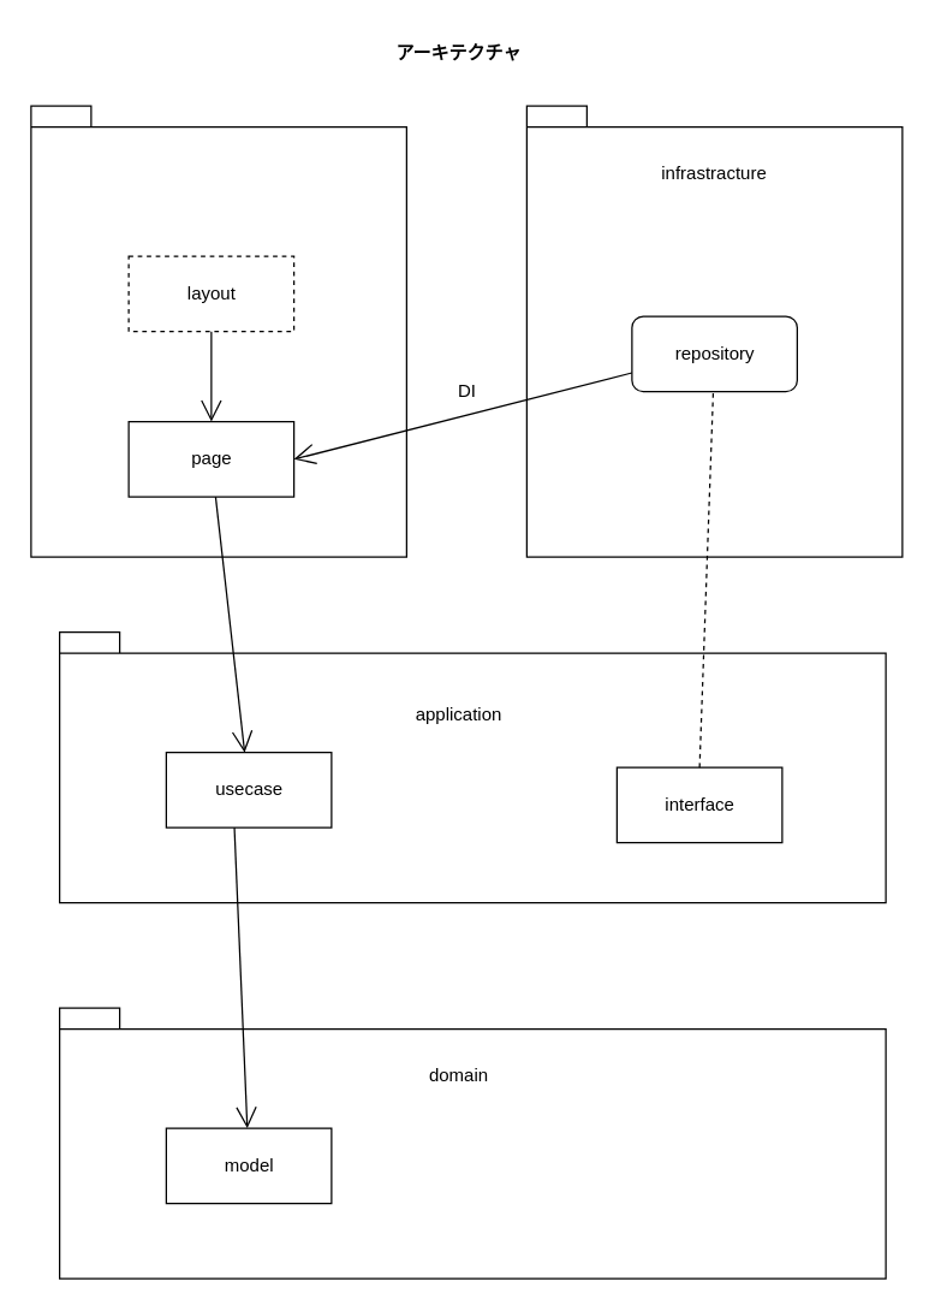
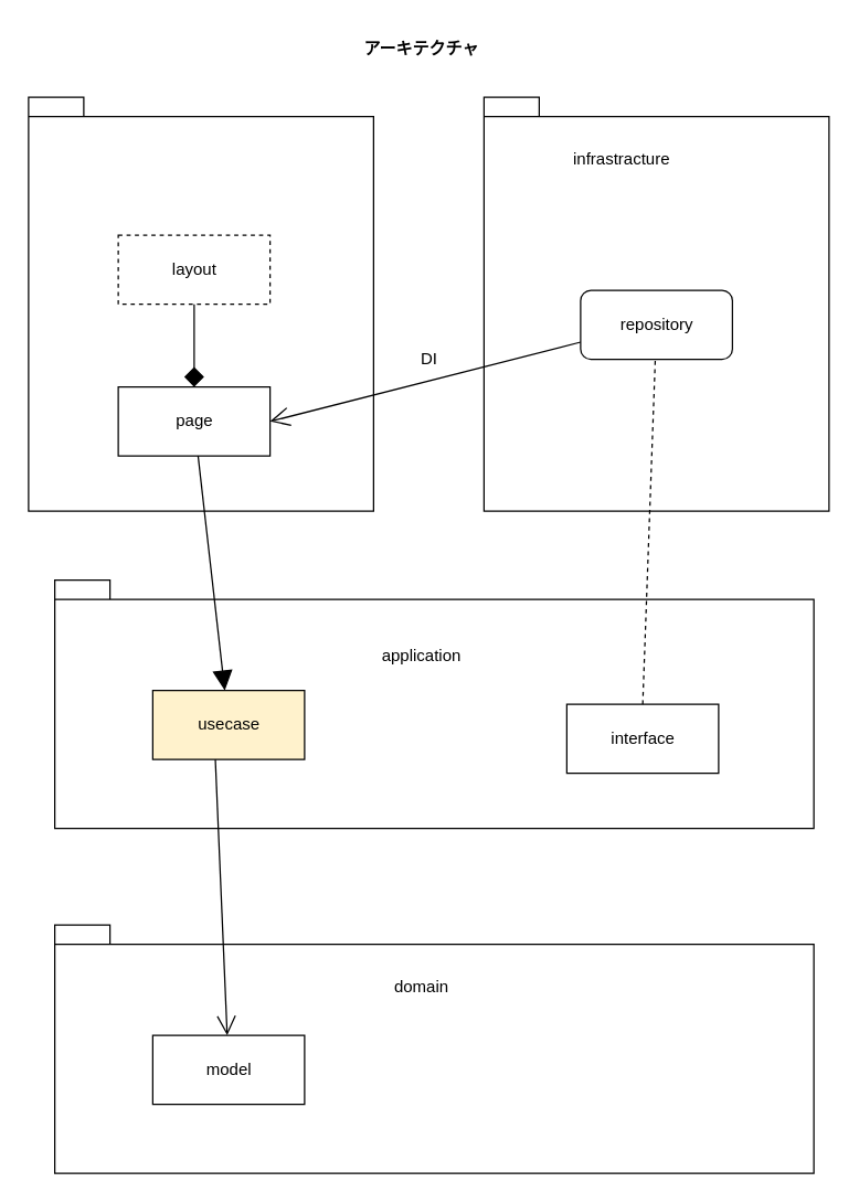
- <mxCell id="4" value="infrastracture" style="text;html=1;strokeColor=none;fillColor=none;align=center;verticalAlign=middle;whiteSpace=wrap;rounded=0;" parent="1" vertex="1"><mxGeometry x="400" y="100" width="150" height="30" as="geometry" /></mxCell>
+ <mxCell id="4" value="infrastracture" style="text;html=1;strokeColor=none;fillColor=none;align=center;verticalAlign=middle;whiteSpace=wrap;rounded=0;" parent="1" vertex="1"><mxGeometry x="375" y="100" width="150" height="30" as="geometry" /></mxCell>
- <mxCell id="17" value="" style="endArrow=open;endFill=1;endSize=12;html=1;exitX=0.5;exitY=1;exitDx=0;exitDy=0;" edge="1" parent="1" source="14" target="5"><mxGeometry width="160" relative="1" as="geometry"><mxPoint x="155.341" y="210" as="sourcePoint" /><mxPoint x="174.659" y="380" as="targetPoint" /><Array as="points" /></mxGeometry></mxCell>
+ <mxCell id="17" value="" style="endArrow=diamond;endFill=1;endSize=12;html=1;exitX=0.5;exitY=1;exitDx=0;exitDy=0;" edge="1" parent="1" source="14" target="5"><mxGeometry width="160" relative="1" as="geometry"><mxPoint x="155.341" y="210" as="sourcePoint" /><mxPoint x="174.659" y="380" as="targetPoint" /><Array as="points" /></mxGeometry></mxCell>
- <mxCell id="11" value="" style="endArrow=open;endFill=1;endSize=12;html=1;" parent="1" source="5" target="12" edge="1"><mxGeometry width="160" relative="1" as="geometry"><mxPoint x="150" y="360" as="sourcePoint" /><mxPoint x="480" y="410" as="targetPoint" /><Array as="points" /></mxGeometry></mxCell>
+ <mxCell id="11" value="" style="endArrow=block;endFill=1;endSize=12;html=1;" parent="1" source="5" target="12" edge="1"><mxGeometry width="160" relative="1" as="geometry"><mxPoint x="150" y="360" as="sourcePoint" /><mxPoint x="480" y="410" as="targetPoint" /><Array as="points" /></mxGeometry></mxCell>
- <mxCell id="12" value="usecase" style="html=1;" parent="1" vertex="1"><mxGeometry x="110" y="500" width="110" height="50" as="geometry" /></mxCell>
+ <mxCell id="12" value="usecase" style="html=1;fillColor=#fff2cc;" parent="1" vertex="1"><mxGeometry x="110" y="500" width="110" height="50" as="geometry" /></mxCell>
